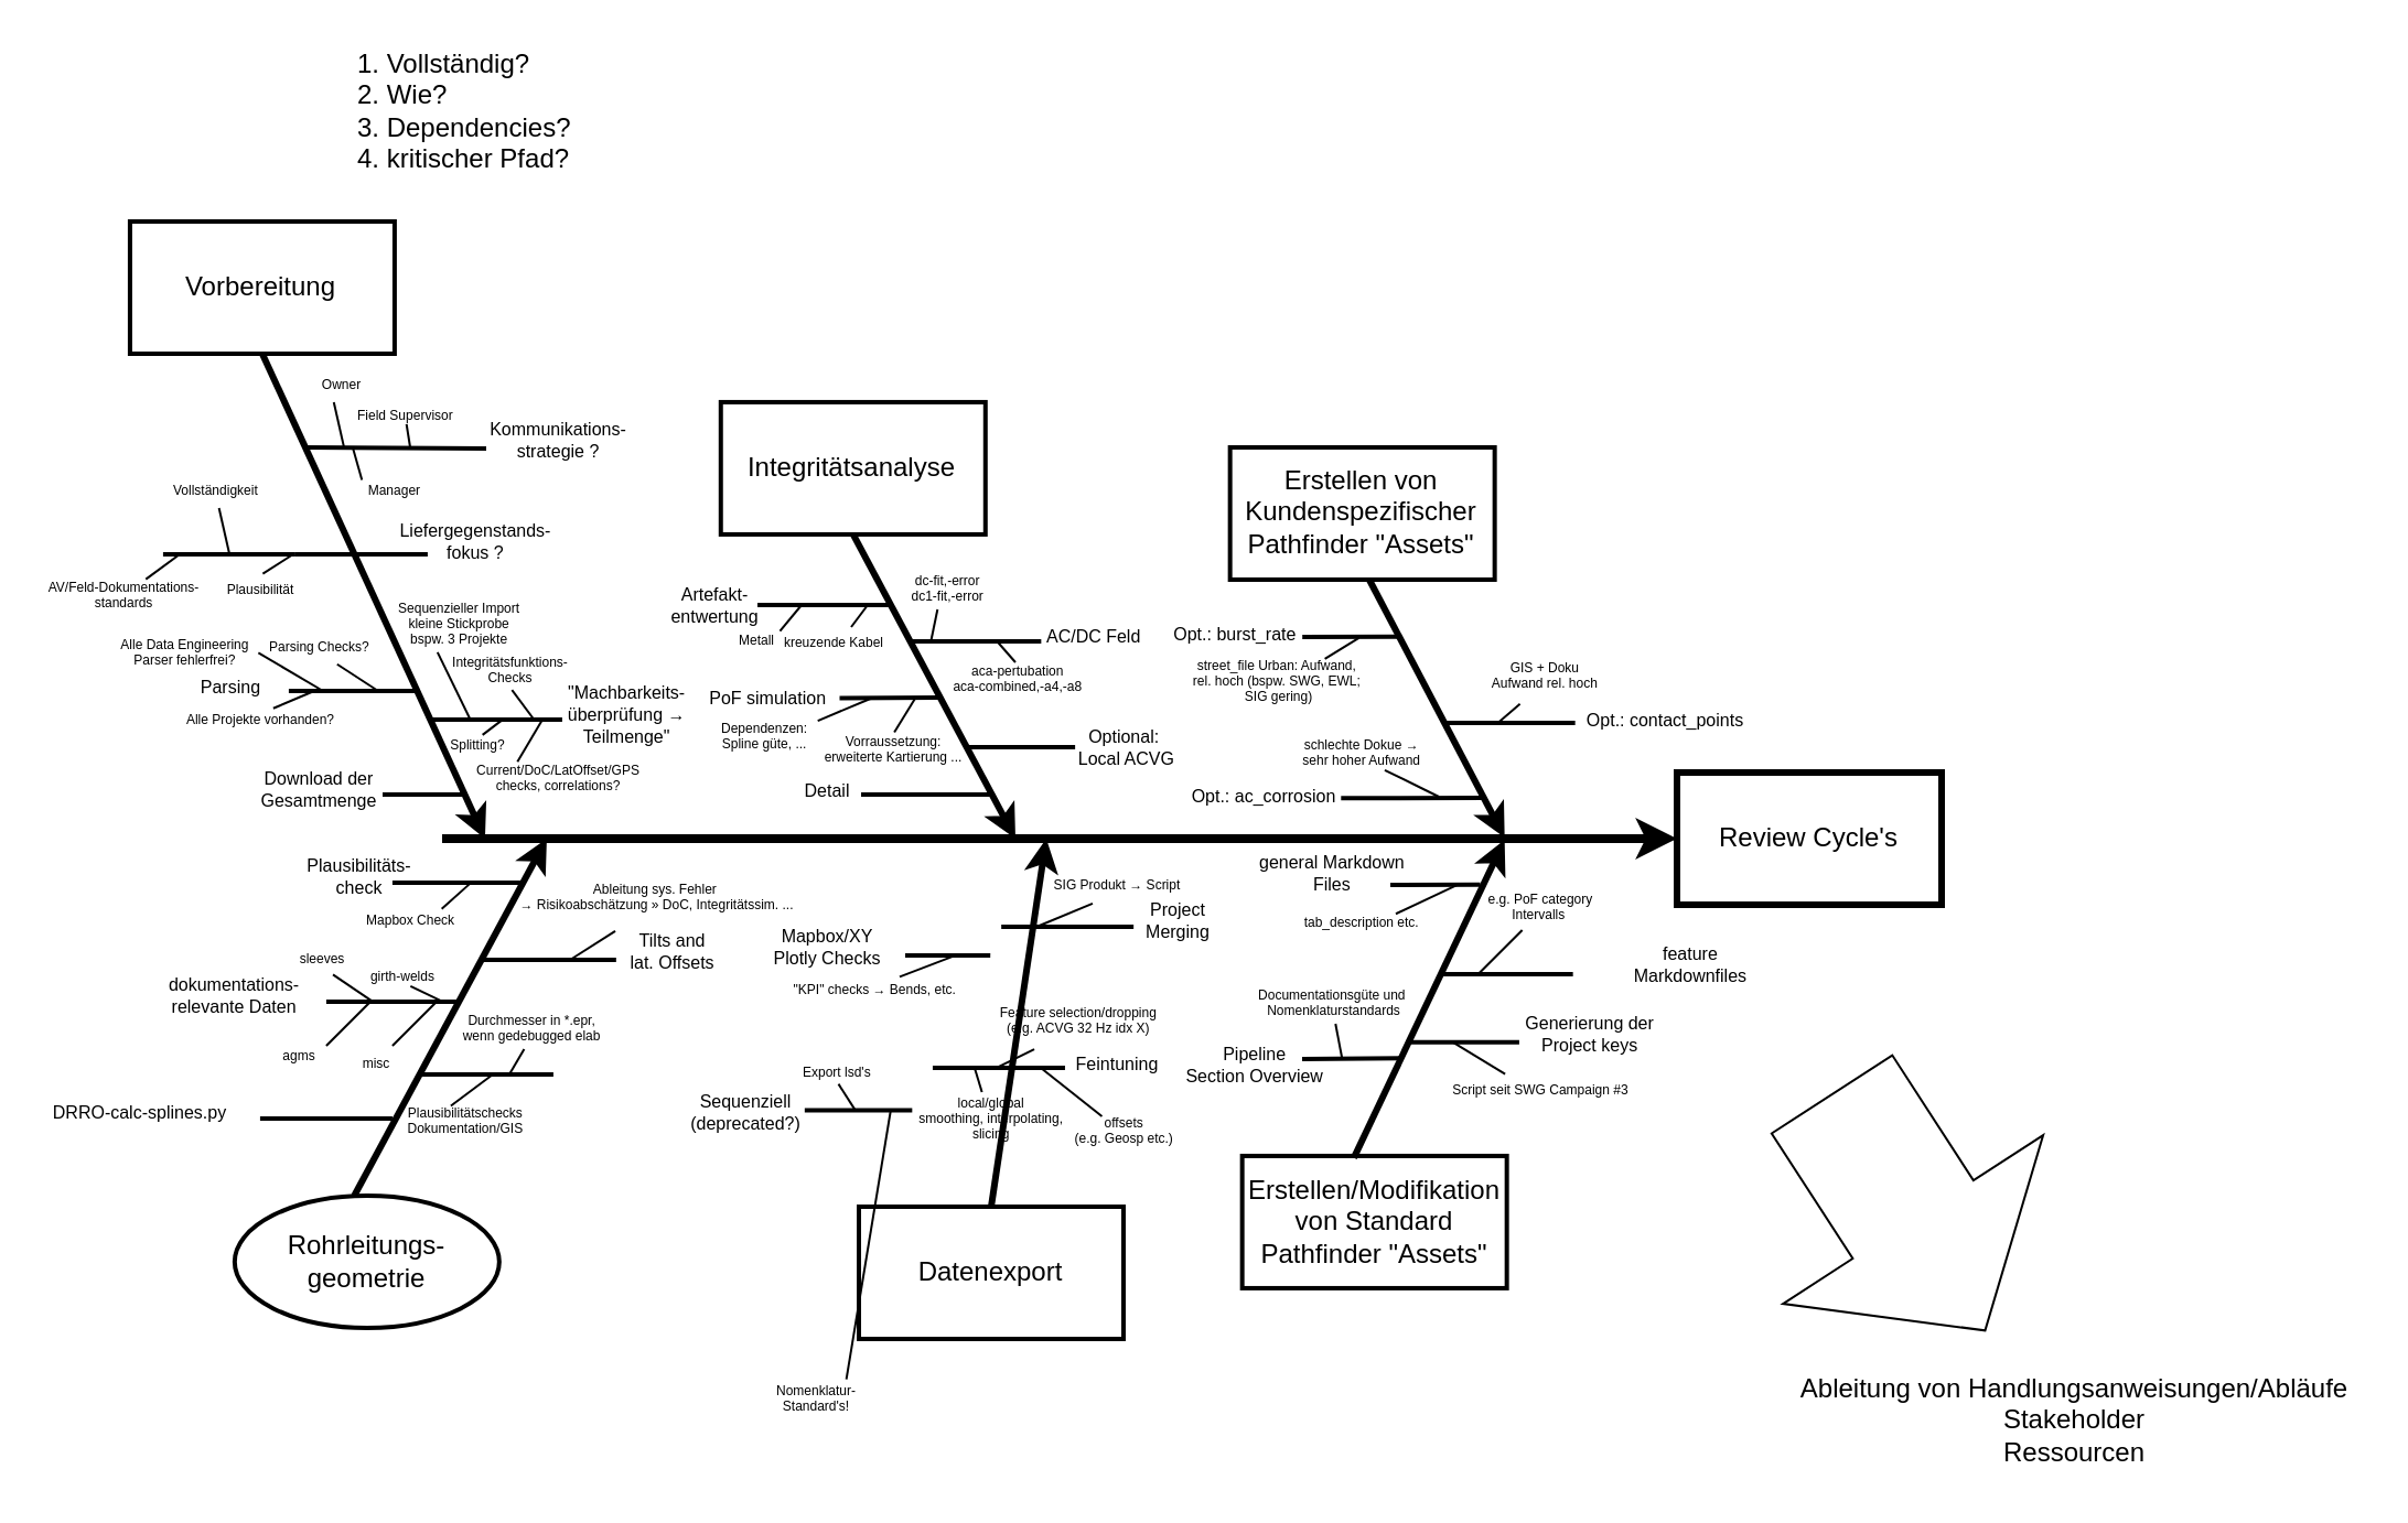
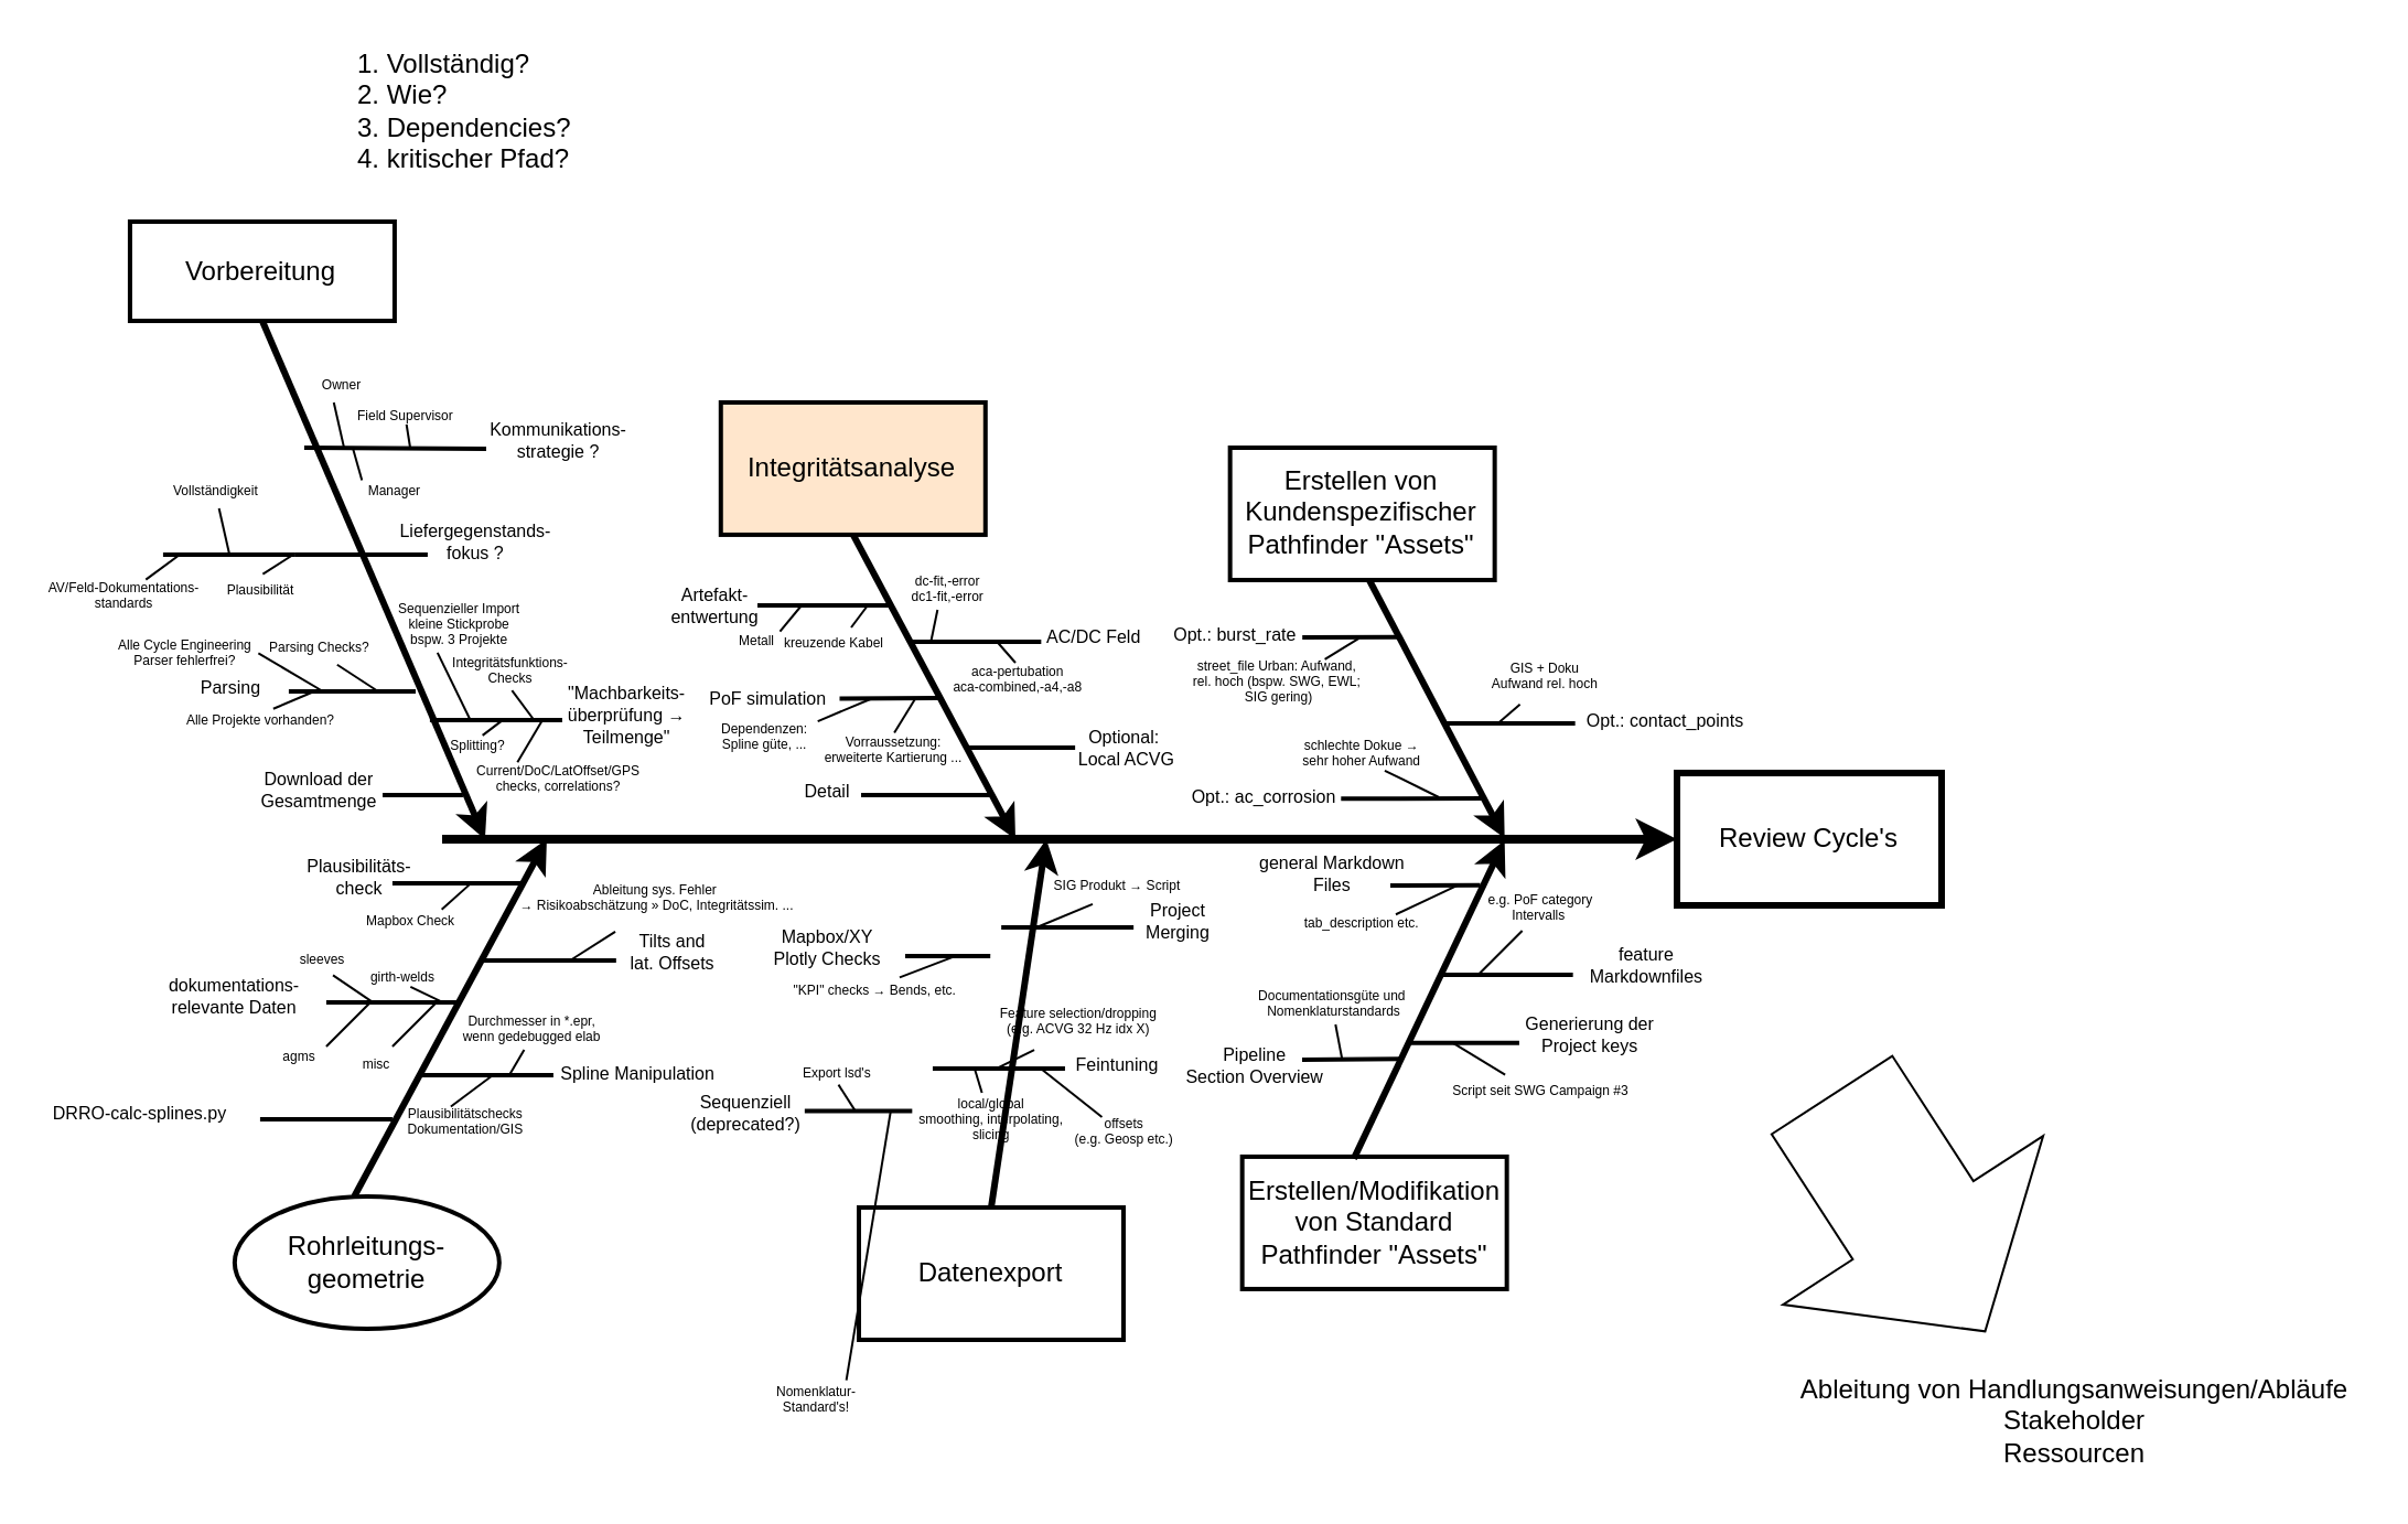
- <mxCell id="2" value="Vorbereitung" style="whiteSpace=wrap;strokeWidth=2" vertex="1" parent="1"><mxGeometry x="58.458" y="100" width="120" height="60" as="geometry" /></mxCell>
+ <mxCell id="2" value="Vorbereitung" style="whiteSpace=wrap;strokeWidth=2" vertex="1" parent="1"><mxGeometry x="58.458" y="100" width="120" height="45" as="geometry" /></mxCell>
- <mxCell id="48" value="Integritätsanalyse" style="whiteSpace=wrap;strokeWidth=2" vertex="1" parent="1"><mxGeometry x="326.39" y="181.97" width="120" height="60" as="geometry" /></mxCell>
+ <mxCell id="48" value="Integritätsanalyse" style="whiteSpace=wrap;strokeWidth=2;fillColor=#ffe6cc;" vertex="1" parent="1"><mxGeometry x="326.39" y="181.97" width="120" height="60" as="geometry" /></mxCell>
- <mxCell id="36" value="Alle Data Engineering&#10;Parser fehlerfrei?" style="text;spacingTop=-5;fontSize=6;align=center;verticalAlign=middle;points=[]" vertex="1" parent="1"><mxGeometry x="53.53" y="288.53" width="60.31" height="20" as="geometry" /></mxCell>
+ <mxCell id="36" value="Alle Cycle Engineering&#10;Parser fehlerfrei?" style="text;spacingTop=-5;fontSize=6;align=center;verticalAlign=middle;points=[]" vertex="1" parent="1"><mxGeometry x="53.53" y="288.53" width="60.31" height="20" as="geometry" /></mxCell>
- <mxCell id="111" value="feature &#10;Markdownfiles" style="text;spacingTop=-5;fontSize=8;align=center;verticalAlign=middle;points=[]" vertex="1" parent="1"><mxGeometry x="751.457" y="430" width="30" height="20.0" as="geometry" /></mxCell>
+ <mxCell id="111" value="feature &#10;Markdownfiles" style="text;spacingTop=-5;fontSize=8;align=center;verticalAlign=middle;points=[]" vertex="1" parent="1"><mxGeometry x="731.457" y="430" width="30" height="20.0" as="geometry" /></mxCell>
+ <mxCell id="47" value="Spline Manipulation" style="text;spacingTop=-5;fontSize=8;align=center;verticalAlign=middle;points=[]" vertex="1" parent="1"><mxGeometry x="274.042" y="478.992" width="30" height="20.0" as="geometry" /></mxCell>
